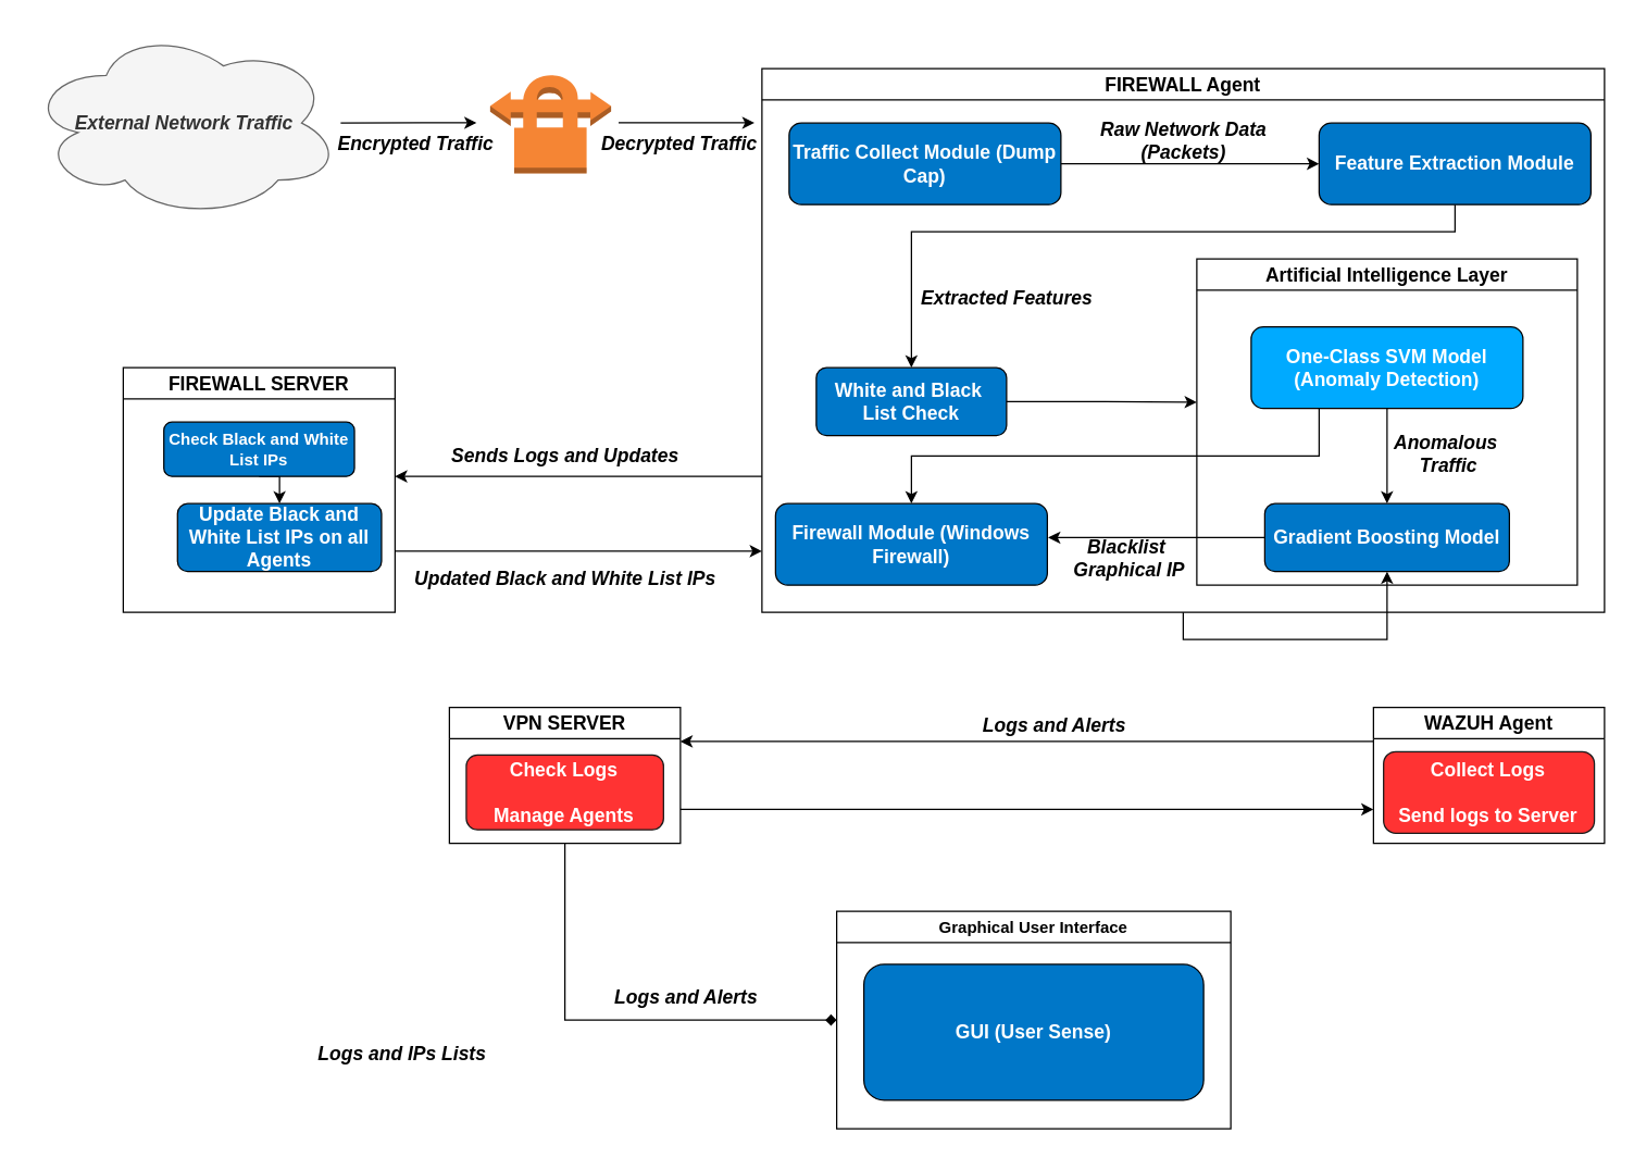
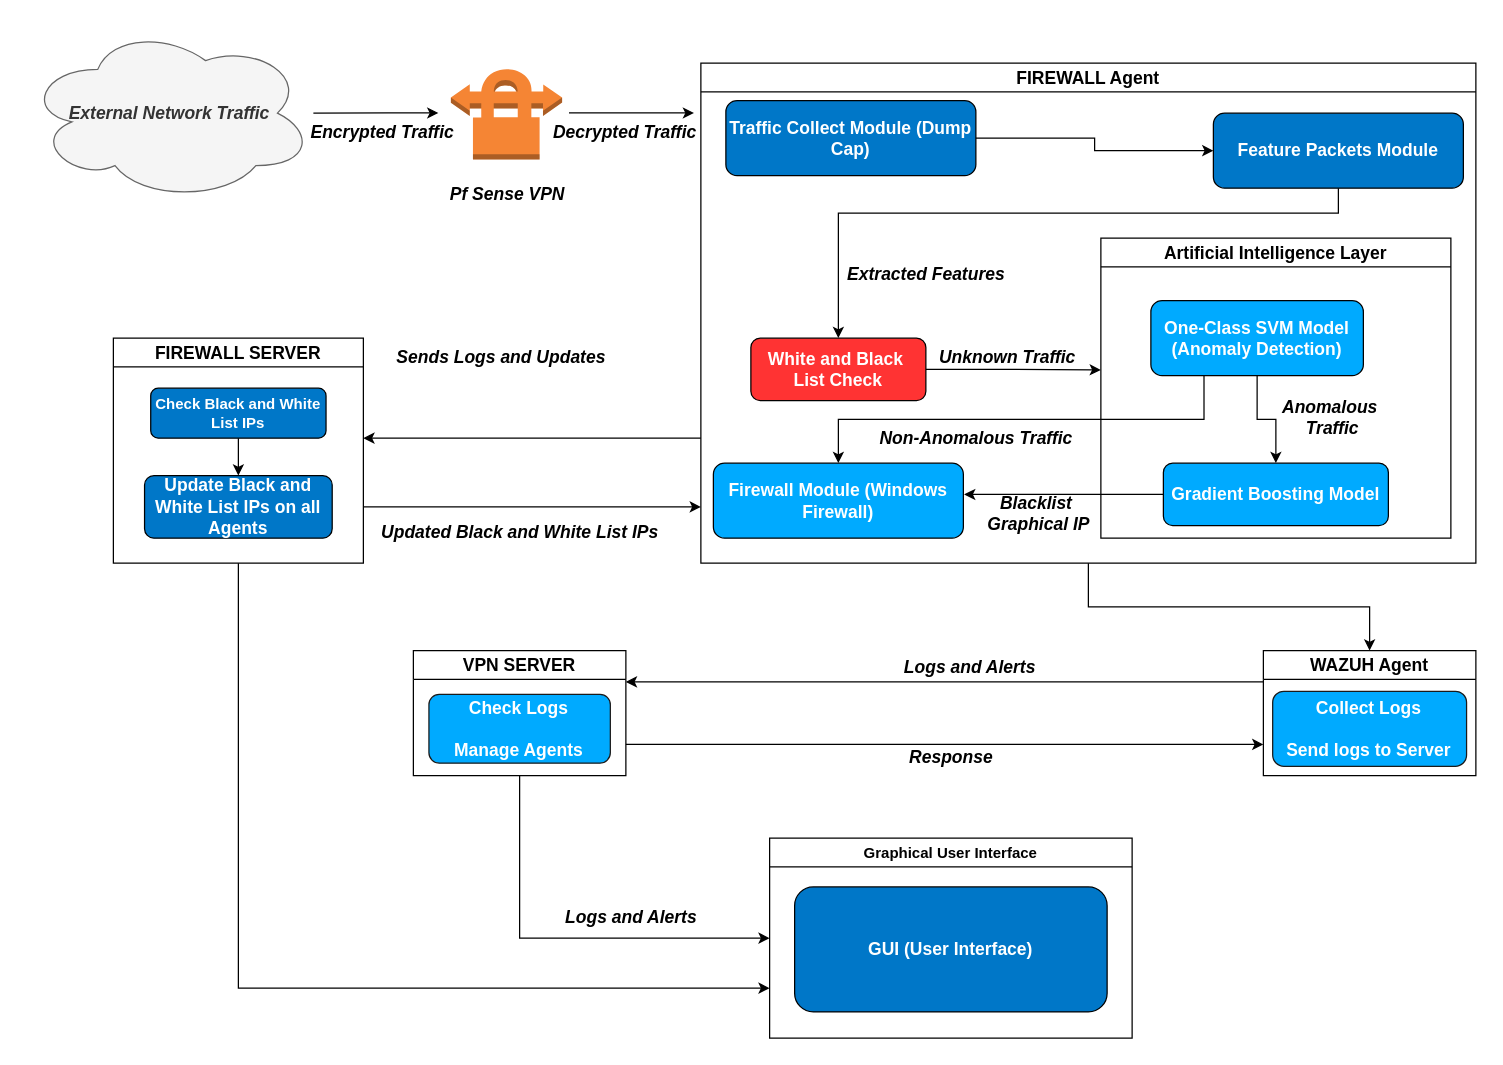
- <mxCell id="20" value="&lt;b&gt;&lt;font&gt;Raw Network Data&lt;/font&gt;&lt;/b&gt;&lt;div&gt;&lt;b&gt;&lt;font&gt;(Packets)&lt;/font&gt;&lt;/b&gt;&lt;/div&gt;" style="text;html=1;align=center;verticalAlign=middle;resizable=0;points=[];autosize=1;strokeColor=none;fillColor=none;fontStyle=2;fontSize=14;" vertex="1" parent="7"><mxGeometry x="235" y="28" width="150" height="50" as="geometry" /></mxCell>
- <mxCell id="9" value="&lt;font style=&quot;font-size: 14px;&quot;&gt;Traffic Collect Module (Dump Cap)&lt;/font&gt;" style="rounded=1;whiteSpace=wrap;html=1;fillColor=#0077c8;fontColor=#ffffff;fontStyle=1" parent="7" vertex="1"><mxGeometry x="20" y="40" width="200" height="60" as="geometry" /></mxCell>
+ <mxCell id="9" value="&lt;font style=&quot;font-size: 14px;&quot;&gt;Traffic Collect Module (Dump Cap)&lt;/font&gt;" style="rounded=1;whiteSpace=wrap;html=1;fillColor=#0077c8;fontColor=#ffffff;fontStyle=1" parent="7" vertex="1"><mxGeometry x="20" y="30" width="200" height="60" as="geometry" /></mxCell>
- <mxCell id="11" value="&lt;font style=&quot;font-size: 14px;&quot;&gt;&lt;b&gt;Feature Extraction Module&lt;/b&gt;&lt;/font&gt;" style="rounded=1;whiteSpace=wrap;html=1;fillColor=#0077c8;fontColor=#ffffff;" parent="7" vertex="1"><mxGeometry x="410" y="40" width="200" height="60" as="geometry" /></mxCell>
+ <mxCell id="11" value="&lt;font style=&quot;font-size: 14px;&quot;&gt;&lt;b&gt;Feature Packets Module&lt;/b&gt;&lt;/font&gt;" style="rounded=1;whiteSpace=wrap;html=1;fillColor=#0077c8;fontColor=#ffffff;" parent="7" vertex="1"><mxGeometry x="410" y="40" width="200" height="60" as="geometry" /></mxCell>
+ <mxCell id="4" value="&lt;b&gt;&lt;i&gt;&lt;font style=&quot;font-size: 14px;&quot;&gt;Pf Sense VPN&lt;/font&gt;&lt;/i&gt;&lt;/b&gt;" style="text;html=1;align=center;verticalAlign=middle;resizable=0;points=[];autosize=1;strokeColor=none;fillColor=none;" parent="1" vertex="1"><mxGeometry x="344.5" y="140" width="120" height="30" as="geometry" /></mxCell>
- <mxCell id="16" value="&lt;font style=&quot;font-size: 14px;&quot;&gt;&lt;b&gt;One-Class SVM Model (Anomaly Detection)&lt;/b&gt;&lt;/font&gt;" style="rounded=1;whiteSpace=wrap;html=1;fillColor=#00aaff;fontColor=#ffffff;" parent="14" vertex="1"><mxGeometry x="40" y="50" width="200" height="60" as="geometry" /></mxCell>
+ <mxCell id="16" value="&lt;font style=&quot;font-size: 14px;&quot;&gt;&lt;b&gt;One-Class SVM Model (Anomaly Detection)&lt;/b&gt;&lt;/font&gt;" style="rounded=1;whiteSpace=wrap;html=1;fillColor=#00aaff;fontColor=#ffffff;" parent="14" vertex="1"><mxGeometry x="40" y="50" width="170" height="60" as="geometry" /></mxCell>
+ <mxCell id="22" value="&lt;b&gt;&lt;font&gt;Unknown Traffic&lt;/font&gt;&lt;/b&gt;" style="text;html=1;align=center;verticalAlign=middle;resizable=0;points=[];autosize=1;strokeColor=none;fillColor=none;fontStyle=2;fontSize=14;" vertex="1" parent="7"><mxGeometry x="180" y="220" width="130" height="30" as="geometry" /></mxCell>
- <mxCell id="13" value="&lt;font style=&quot;font-size: 14px;&quot;&gt;White and Black&amp;nbsp; List Check&lt;/font&gt;" style="rounded=1;whiteSpace=wrap;html=1;fillColor=#0077c8;fontColor=#ffffff;fontStyle=1" parent="7" vertex="1"><mxGeometry x="40" y="220" width="140" height="50" as="geometry" /></mxCell>
+ <mxCell id="13" value="&lt;font style=&quot;font-size: 14px;&quot;&gt;White and Black&amp;nbsp; List Check&lt;/font&gt;" style="rounded=1;whiteSpace=wrap;html=1;fillColor=#ff3333;fontColor=#ffffff;fontStyle=1;" parent="7" vertex="1"><mxGeometry x="40" y="220" width="140" height="50" as="geometry" /></mxCell>
- <mxCell id="46" value="&lt;b&gt;&lt;i&gt;&lt;font&gt;Sends Logs and Updates&lt;/font&gt;&lt;/i&gt;&lt;/b&gt;" style="text;html=1;align=center;verticalAlign=middle;resizable=0;points=[];autosize=1;strokeColor=none;fillColor=none;fontSize=14;" vertex="1" parent="1"><mxGeometry x="320" y="320" width="190" height="30" as="geometry" /></mxCell>
+ <mxCell id="46" value="&lt;b&gt;&lt;i&gt;&lt;font&gt;Sends Logs and Updates&lt;/font&gt;&lt;/i&gt;&lt;/b&gt;" style="text;html=1;align=center;verticalAlign=middle;resizable=0;points=[];autosize=1;strokeColor=none;fillColor=none;fontSize=14;" vertex="1" parent="1"><mxGeometry x="305" y="270" width="190" height="30" as="geometry" /></mxCell>
+ <mxCell id="26" value="&lt;font&gt;&lt;b&gt;&lt;i&gt;Non-Anomalous&amp;nbsp;&lt;/i&gt;&lt;/b&gt;&lt;/font&gt;&lt;b style=&quot;background-color: transparent; color: light-dark(rgb(0, 0, 0), rgb(255, 255, 255));&quot;&gt;&lt;i&gt;Traffic&lt;/i&gt;&lt;/b&gt;" style="text;html=1;align=center;verticalAlign=middle;resizable=0;points=[];autosize=1;strokeColor=none;fillColor=none;fontSize=14;" vertex="1" parent="7"><mxGeometry x="130" y="285" width="180" height="30" as="geometry" /></mxCell>
- <mxCell id="34" value="&lt;font style=&quot;font-size: 14px;&quot;&gt;Update Black and White List IPs on all Agents&lt;/font&gt;" style="rounded=1;whiteSpace=wrap;html=1;fillColor=#0077c8;fontColor=#ffffff;fontStyle=1" parent="31" vertex="1"><mxGeometry x="39.94" y="100" width="150.12" height="50" as="geometry" /></mxCell>
+ <mxCell id="34" value="&lt;font style=&quot;font-size: 14px;&quot;&gt;Update Black and White List IPs on all Agents&lt;/font&gt;" style="rounded=1;whiteSpace=wrap;html=1;fillColor=#0077c8;fontColor=#ffffff;fontStyle=1" parent="31" vertex="1"><mxGeometry x="24.94" y="110" width="150.12" height="50" as="geometry" /></mxCell>
- <mxCell id="17" value="&lt;font style=&quot;font-size: 14px;&quot;&gt;&lt;b&gt;Gradient Boosting Model&lt;/b&gt;&lt;/font&gt;" style="rounded=1;whiteSpace=wrap;html=1;fillColor=#0077c8;fontColor=#ffffff;" parent="14" vertex="1"><mxGeometry x="50" y="180" width="180" height="50" as="geometry" /></mxCell>
+ <mxCell id="17" value="&lt;font style=&quot;font-size: 14px;&quot;&gt;&lt;b&gt;Gradient Boosting Model&lt;/b&gt;&lt;/font&gt;" style="rounded=1;whiteSpace=wrap;html=1;fillColor=#00aaff;fontColor=#ffffff;" parent="14" vertex="1"><mxGeometry x="50" y="180" width="180" height="50" as="geometry" /></mxCell>
- <mxCell id="19" value="&lt;font style=&quot;font-size: 14px;&quot;&gt;Firewall Module (Windows Firewall)&lt;/font&gt;" style="rounded=1;whiteSpace=wrap;html=1;fillColor=#0077c8;fontColor=#ffffff;fontStyle=1" parent="7" vertex="1"><mxGeometry x="10" y="320" width="200" height="60" as="geometry" /></mxCell>
+ <mxCell id="19" value="&lt;font style=&quot;font-size: 14px;&quot;&gt;Firewall Module (Windows Firewall)&lt;/font&gt;" style="rounded=1;whiteSpace=wrap;html=1;fillColor=#00aaff;fontColor=#ffffff;fontStyle=1;" parent="7" vertex="1"><mxGeometry x="10" y="320" width="200" height="60" as="geometry" /></mxCell>
- <mxCell id="6" style="edgeStyle=orthogonalEdgeStyle;rounded=0;orthogonalLoop=1;jettySize=auto;html=1;exitX=0.5;exitY=1;exitDx=0;exitDy=0;" parent="1" source="7" target="17" edge="1"><mxGeometry relative="1" as="geometry" /></mxCell>
+ <mxCell id="6" style="edgeStyle=orthogonalEdgeStyle;rounded=0;orthogonalLoop=1;jettySize=auto;html=1;exitX=0.5;exitY=1;exitDx=0;exitDy=0;" parent="1" source="7" target="40" edge="1"><mxGeometry relative="1" as="geometry" /></mxCell>
- <mxCell id="38" value="&lt;font style=&quot;color: rgb(255, 255, 255); font-size: 14px;&quot;&gt;Check Logs&lt;/font&gt;&lt;div&gt;&lt;font style=&quot;color: rgb(255, 255, 255); font-size: 14px;&quot;&gt;&lt;br&gt;&lt;/font&gt;&lt;div&gt;&lt;font style=&quot;color: rgb(255, 255, 255); font-size: 14px;&quot;&gt;Manage Agents&lt;/font&gt;&lt;/div&gt;&lt;/div&gt;" style="rounded=1;whiteSpace=wrap;html=1;fillColor=#FF3333;strokeColor=#1A1A1A;fontStyle=1" parent="37" vertex="1"><mxGeometry x="12.44" y="35" width="145.13" height="55" as="geometry" /></mxCell>
+ <mxCell id="38" value="&lt;font style=&quot;color: rgb(255, 255, 255); font-size: 14px;&quot;&gt;Check Logs&lt;/font&gt;&lt;div&gt;&lt;font style=&quot;color: rgb(255, 255, 255); font-size: 14px;&quot;&gt;&lt;br&gt;&lt;/font&gt;&lt;div&gt;&lt;font style=&quot;color: rgb(255, 255, 255); font-size: 14px;&quot;&gt;Manage Agents&lt;/font&gt;&lt;/div&gt;&lt;/div&gt;" style="rounded=1;whiteSpace=wrap;html=1;fillColor=#00aaff;strokeColor=#1A1A1A;fontStyle=1;" parent="37" vertex="1"><mxGeometry x="12.44" y="35" width="145.13" height="55" as="geometry" /></mxCell>
- <mxCell id="41" value="&lt;font style=&quot;font-size: 14px;&quot;&gt;Collect Logs&lt;/font&gt;&lt;div&gt;&lt;font style=&quot;font-size: 14px;&quot;&gt;&lt;br&gt;&lt;/font&gt;&lt;div&gt;&lt;font style=&quot;font-size: 14px;&quot;&gt;Send logs to Server&lt;/font&gt;&lt;/div&gt;&lt;/div&gt;" style="rounded=1;whiteSpace=wrap;html=1;fillColor=#FF3333;fontColor=#ffffff;strokeColor=#1A1A1A;fontStyle=1" parent="40" vertex="1"><mxGeometry x="7.44" y="32.5" width="155.12" height="60" as="geometry" /></mxCell>
+ <mxCell id="41" value="&lt;font style=&quot;font-size: 14px;&quot;&gt;Collect Logs&lt;/font&gt;&lt;div&gt;&lt;font style=&quot;font-size: 14px;&quot;&gt;&lt;br&gt;&lt;/font&gt;&lt;div&gt;&lt;font style=&quot;font-size: 14px;&quot;&gt;Send logs to Server&lt;/font&gt;&lt;/div&gt;&lt;/div&gt;" style="rounded=1;whiteSpace=wrap;html=1;fillColor=#00aaff;fontColor=#ffffff;strokeColor=#1A1A1A;fontStyle=1;" parent="40" vertex="1"><mxGeometry x="7.44" y="32.5" width="155.12" height="60" as="geometry" /></mxCell>
+ <mxCell id="51" value="&lt;b&gt;&lt;i&gt;&lt;font&gt;Response&lt;/font&gt;&lt;/i&gt;&lt;/b&gt;" style="text;html=1;align=center;verticalAlign=middle;resizable=0;points=[];autosize=1;strokeColor=none;fillColor=none;fontSize=14;" vertex="1" parent="1"><mxGeometry x="715" y="590" width="90" height="30" as="geometry" /></mxCell>
- <mxCell id="36" style="edgeStyle=orthogonalEdgeStyle;rounded=0;orthogonalLoop=1;jettySize=auto;html=1;exitX=0.5;exitY=1;exitDx=0;exitDy=0;entryX=0;entryY=0.5;entryDx=0;entryDy=0;endArrow=diamond;" parent="1" source="37" target="42" edge="1"><mxGeometry relative="1" as="geometry" /></mxCell>
+ <mxCell id="36" style="edgeStyle=orthogonalEdgeStyle;rounded=0;orthogonalLoop=1;jettySize=auto;html=1;exitX=0.5;exitY=1;exitDx=0;exitDy=0;entryX=0;entryY=0.5;entryDx=0;entryDy=0;" parent="1" source="37" target="42" edge="1"><mxGeometry relative="1" as="geometry" /></mxCell>
- <mxCell id="43" value="&lt;font style=&quot;font-size: 14px;&quot;&gt;GUI (User Sense)&lt;/font&gt;" style="rounded=1;whiteSpace=wrap;html=1;fillColor=#0077c8;fontColor=#ffffff;fontStyle=1" parent="42" vertex="1"><mxGeometry x="20" y="39" width="250" height="100" as="geometry" /></mxCell>
+ <mxCell id="43" value="&lt;font style=&quot;font-size: 14px;&quot;&gt;GUI (User Interface)&lt;/font&gt;" style="rounded=1;whiteSpace=wrap;html=1;fillColor=#0077c8;fontColor=#ffffff;fontStyle=1" parent="42" vertex="1"><mxGeometry x="20" y="39" width="250" height="100" as="geometry" /></mxCell>
- <mxCell id="48" value="&lt;font&gt;&lt;i&gt;&lt;b&gt;Logs and IPs Lists&lt;/b&gt;&lt;/i&gt;&lt;/font&gt;" style="text;html=1;align=center;verticalAlign=middle;resizable=0;points=[];autosize=1;strokeColor=none;fillColor=none;fontSize=14;" vertex="1" parent="1"><mxGeometry x="219.5" y="760" width="150" height="30" as="geometry" /></mxCell>
+ <mxCell id="30" style="edgeStyle=orthogonalEdgeStyle;rounded=0;orthogonalLoop=1;jettySize=auto;html=1;exitX=0.5;exitY=1;exitDx=0;exitDy=0;entryX=0;entryY=0.75;entryDx=0;entryDy=0;" parent="1" source="31" target="42" edge="1"><mxGeometry relative="1" as="geometry" /></mxCell>
